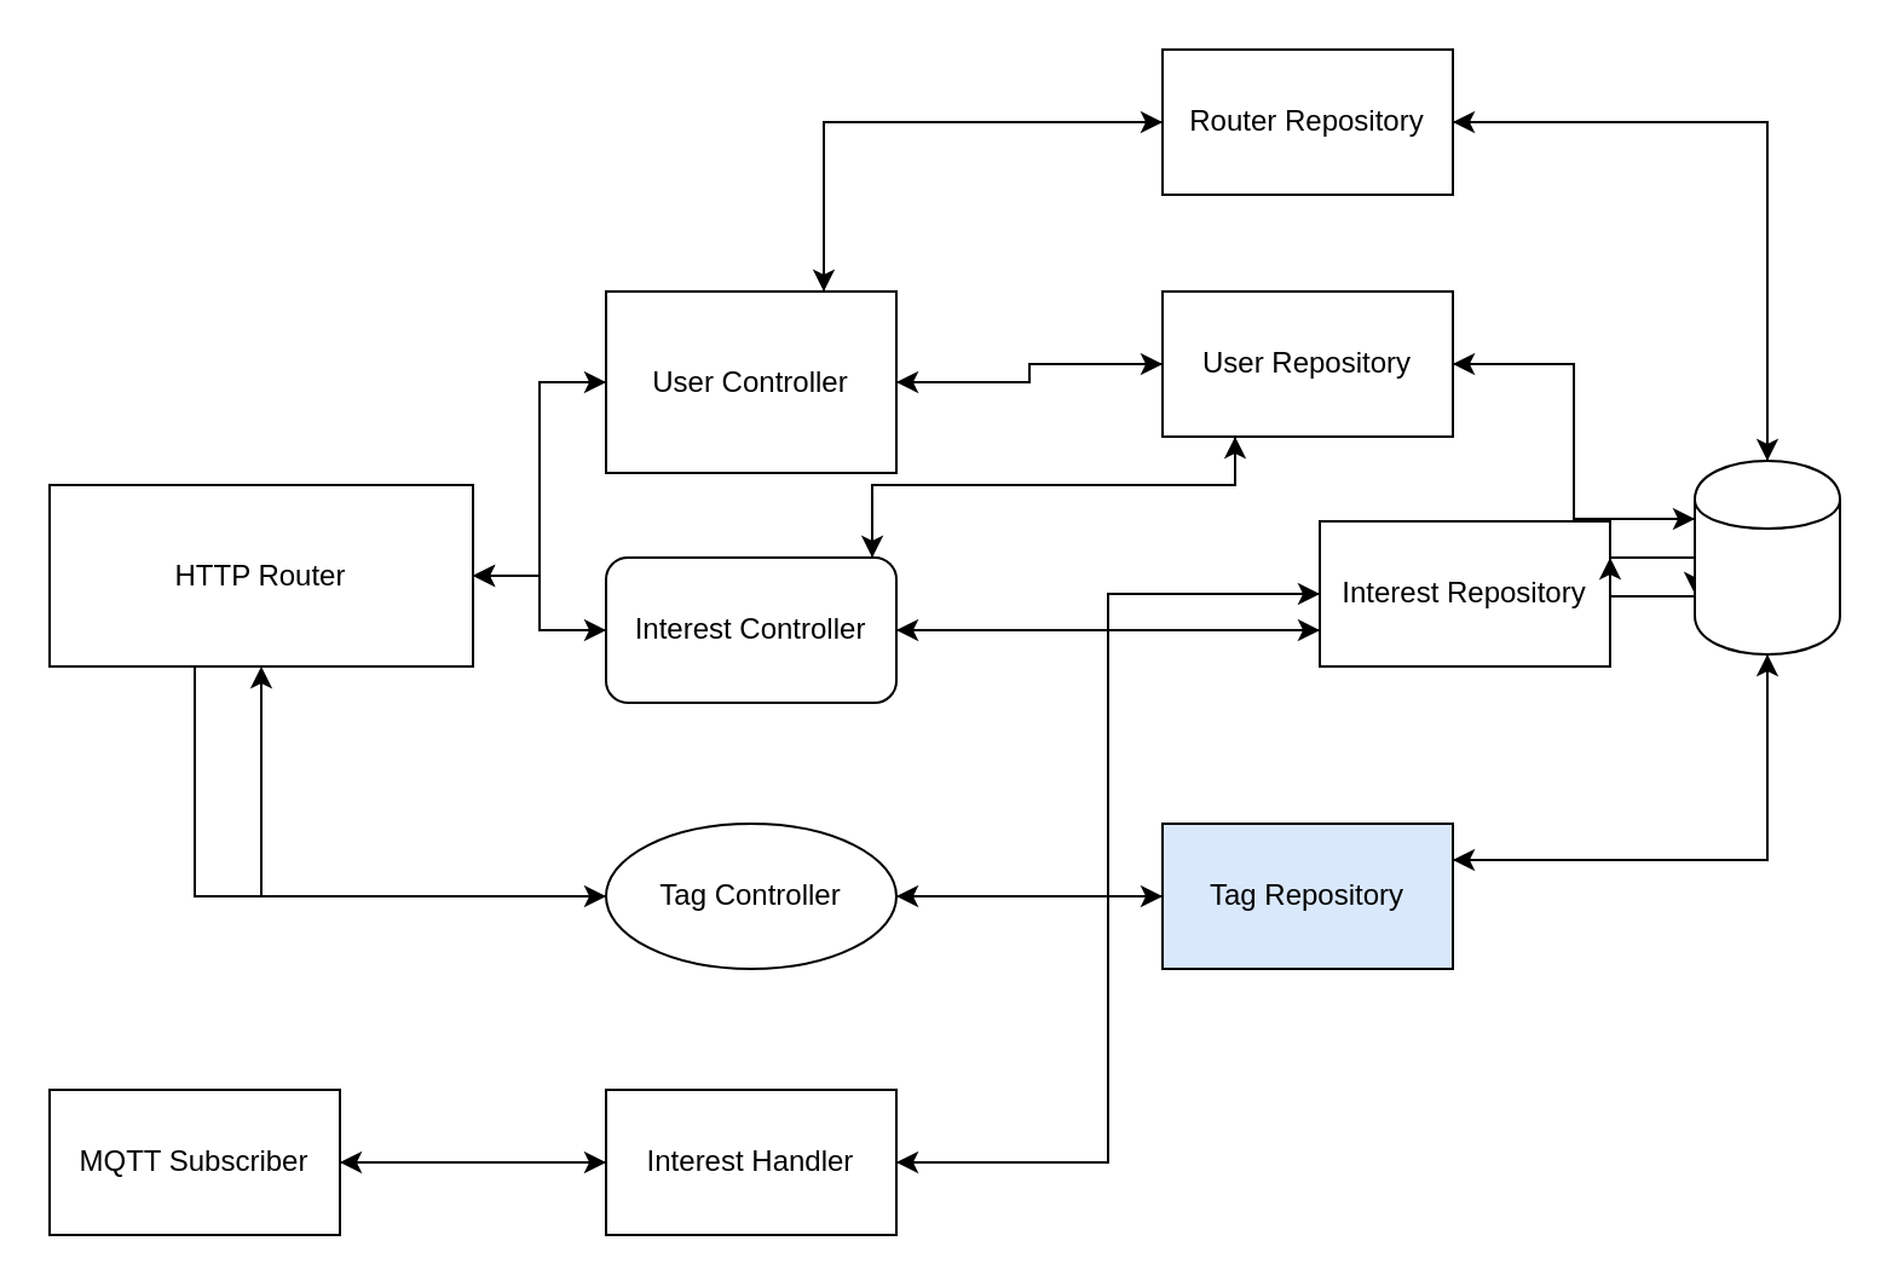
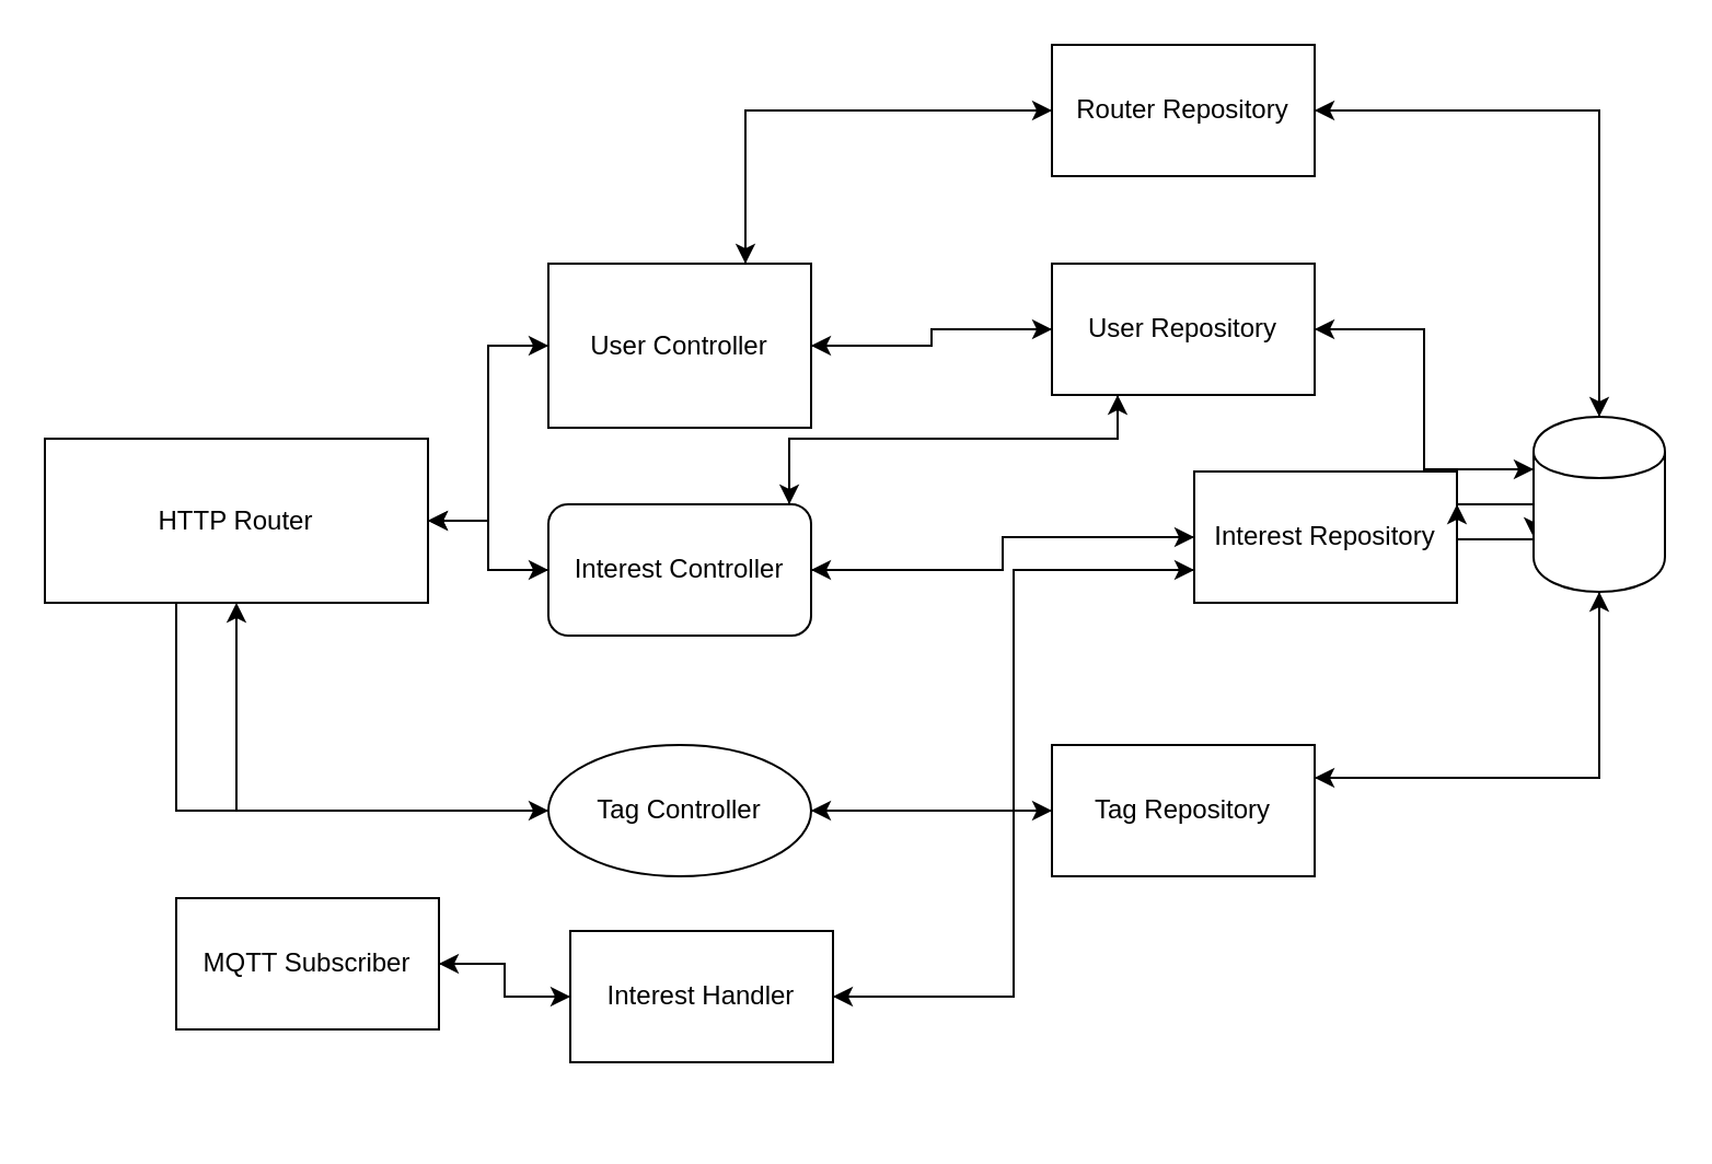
- <mxCell id="26" value="Tag Repository" style="rounded=0;whiteSpace=wrap;html=1;fillColor=#dae8fc;" vertex="1" parent="1"><mxGeometry x="480" y="340" width="120" height="60" as="geometry" /></mxCell>
+ <mxCell id="26" value="Tag Repository" style="rounded=0;whiteSpace=wrap;html=1;" vertex="1" parent="1"><mxGeometry x="480" y="340" width="120" height="60" as="geometry" /></mxCell>
- <mxCell id="37" value="MQTT Subscriber" style="rounded=0;whiteSpace=wrap;html=1;" vertex="1" parent="1"><mxGeometry x="20" y="450" width="120" height="60" as="geometry" /></mxCell>
+ <mxCell id="37" value="MQTT Subscriber" style="rounded=0;whiteSpace=wrap;html=1;" vertex="1" parent="1"><mxGeometry x="80" y="410" width="120" height="60" as="geometry" /></mxCell>
- <mxCell id="40" value="Interest Handler" style="rounded=0;whiteSpace=wrap;html=1;" vertex="1" parent="1"><mxGeometry x="250" y="450" width="120" height="60" as="geometry" /></mxCell>
+ <mxCell id="40" value="Interest Handler" style="rounded=0;whiteSpace=wrap;html=1;" vertex="1" parent="1"><mxGeometry x="260" y="425" width="120" height="60" as="geometry" /></mxCell>
